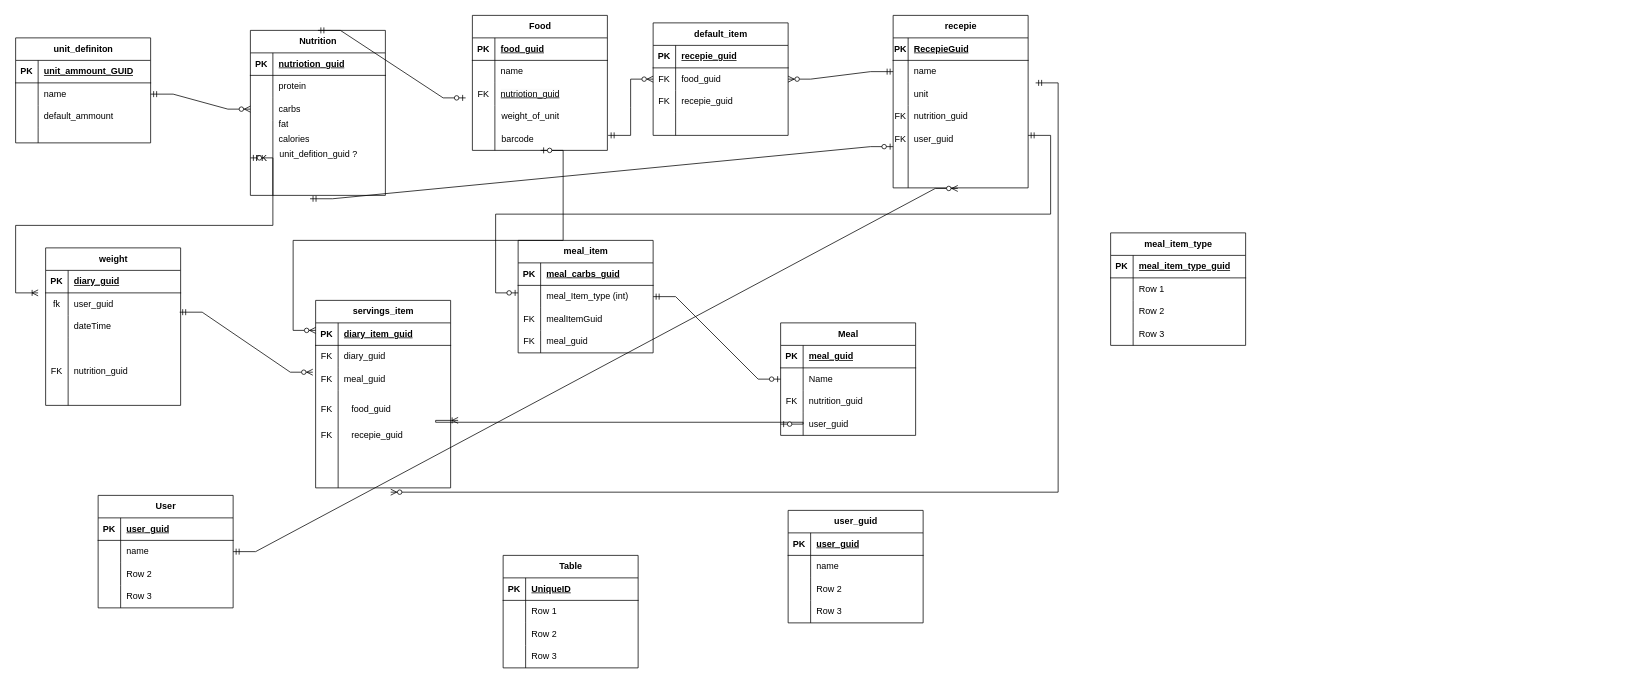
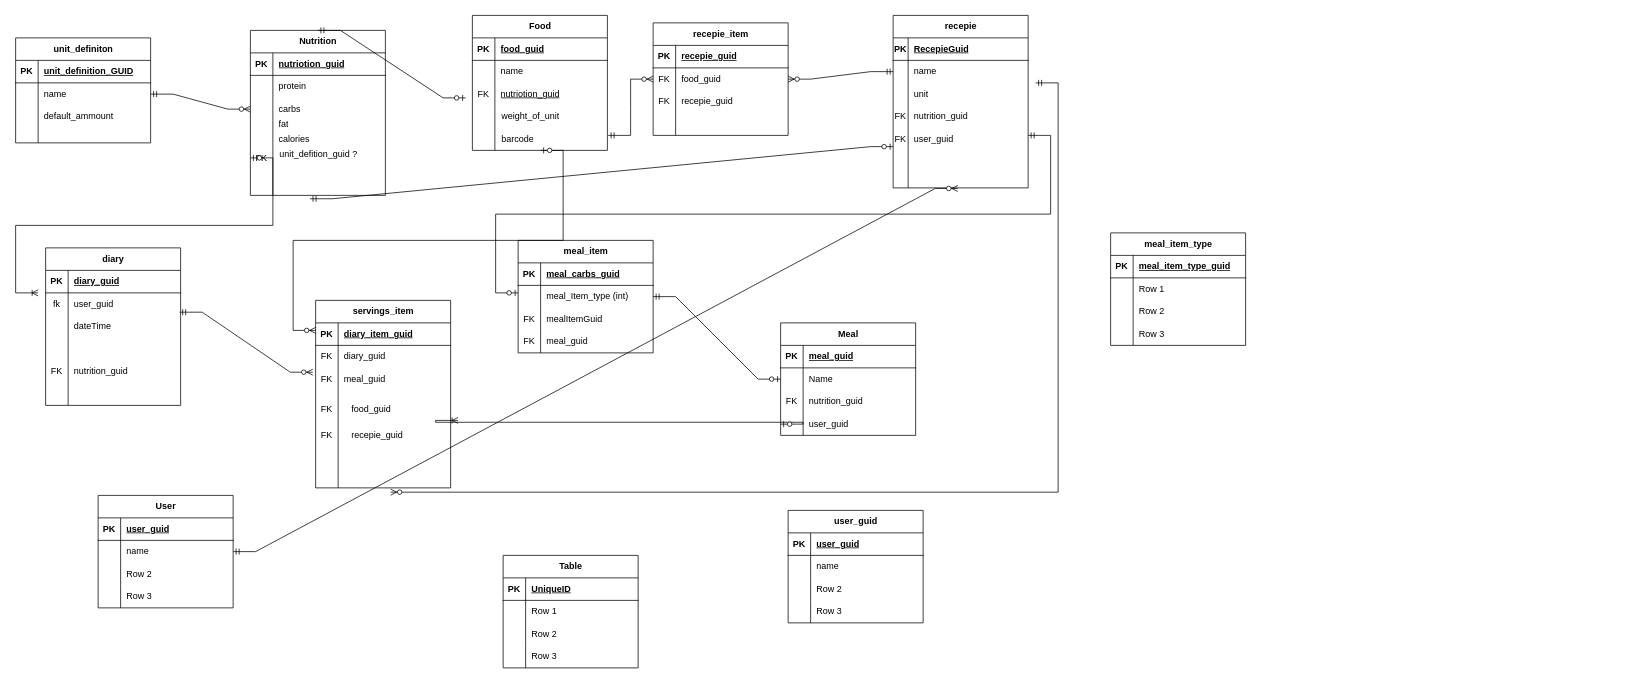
- <mxCell id="31" value="default_item" style="shape=table;startSize=30;container=1;collapsible=1;childLayout=tableLayout;fixedRows=1;rowLines=0;fontStyle=1;align=center;resizeLast=1;html=1;" parent="1" vertex="1"><mxGeometry x="870" y="30" width="180" height="150" as="geometry" /></mxCell>
+ <mxCell id="31" value="recepie_item" style="shape=table;startSize=30;container=1;collapsible=1;childLayout=tableLayout;fixedRows=1;rowLines=0;fontStyle=1;align=center;resizeLast=1;html=1;" parent="1" vertex="1"><mxGeometry x="870" y="30" width="180" height="150" as="geometry" /></mxCell>
- <mxCell id="66" value="unit_ammount_GUID" style="shape=partialRectangle;connectable=0;fillColor=none;top=0;left=0;bottom=0;right=0;align=left;spacingLeft=6;fontStyle=5;overflow=hidden;whiteSpace=wrap;html=1;" parent="64" vertex="1"><mxGeometry x="30" width="150" height="30" as="geometry"><mxRectangle width="150" height="30" as="alternateBounds" /></mxGeometry></mxCell>
+ <mxCell id="66" value="unit_definition_GUID" style="shape=partialRectangle;connectable=0;fillColor=none;top=0;left=0;bottom=0;right=0;align=left;spacingLeft=6;fontStyle=5;overflow=hidden;whiteSpace=wrap;html=1;" parent="64" vertex="1"><mxGeometry x="30" width="150" height="30" as="geometry"><mxRectangle width="150" height="30" as="alternateBounds" /></mxGeometry></mxCell>
- <mxCell id="124" value="weight" style="shape=table;startSize=30;container=1;collapsible=1;childLayout=tableLayout;fixedRows=1;rowLines=0;fontStyle=1;align=center;resizeLast=1;html=1;" parent="1" vertex="1"><mxGeometry x="60" y="330" width="180" height="210" as="geometry" /></mxCell>
+ <mxCell id="124" value="diary" style="shape=table;startSize=30;container=1;collapsible=1;childLayout=tableLayout;fixedRows=1;rowLines=0;fontStyle=1;align=center;resizeLast=1;html=1;" parent="1" vertex="1"><mxGeometry x="60" y="330" width="180" height="210" as="geometry" /></mxCell>
